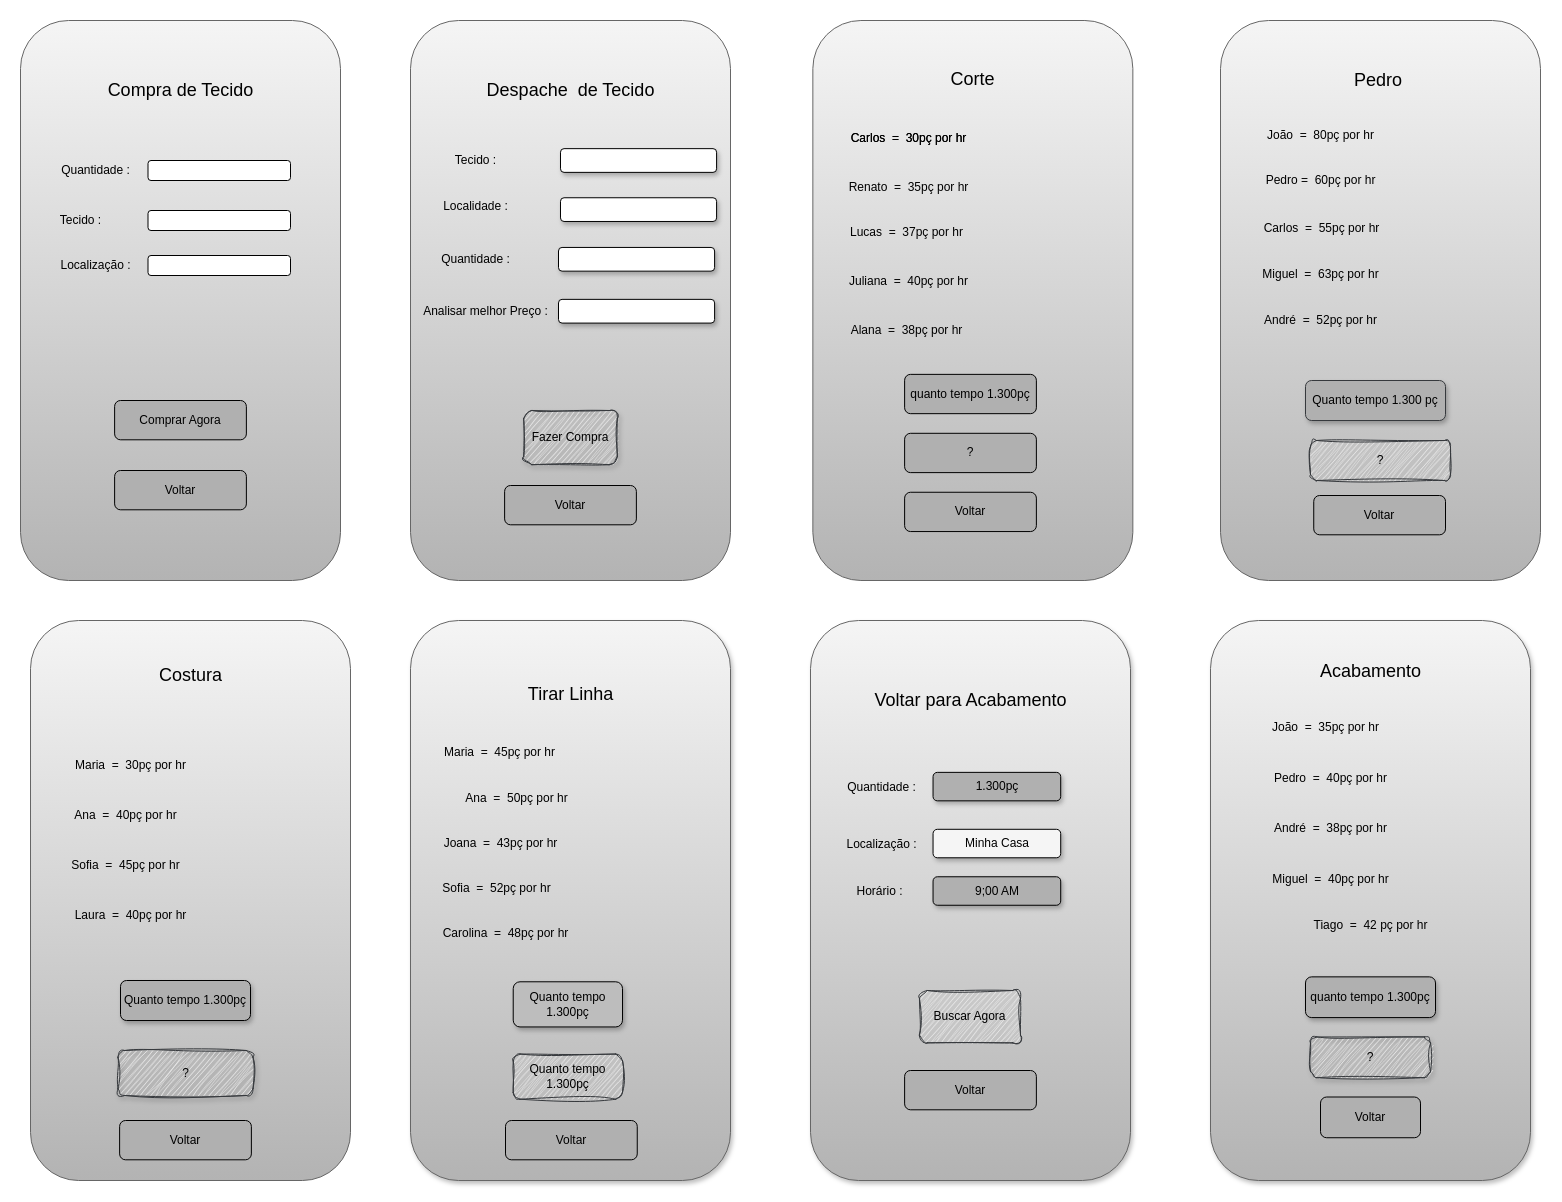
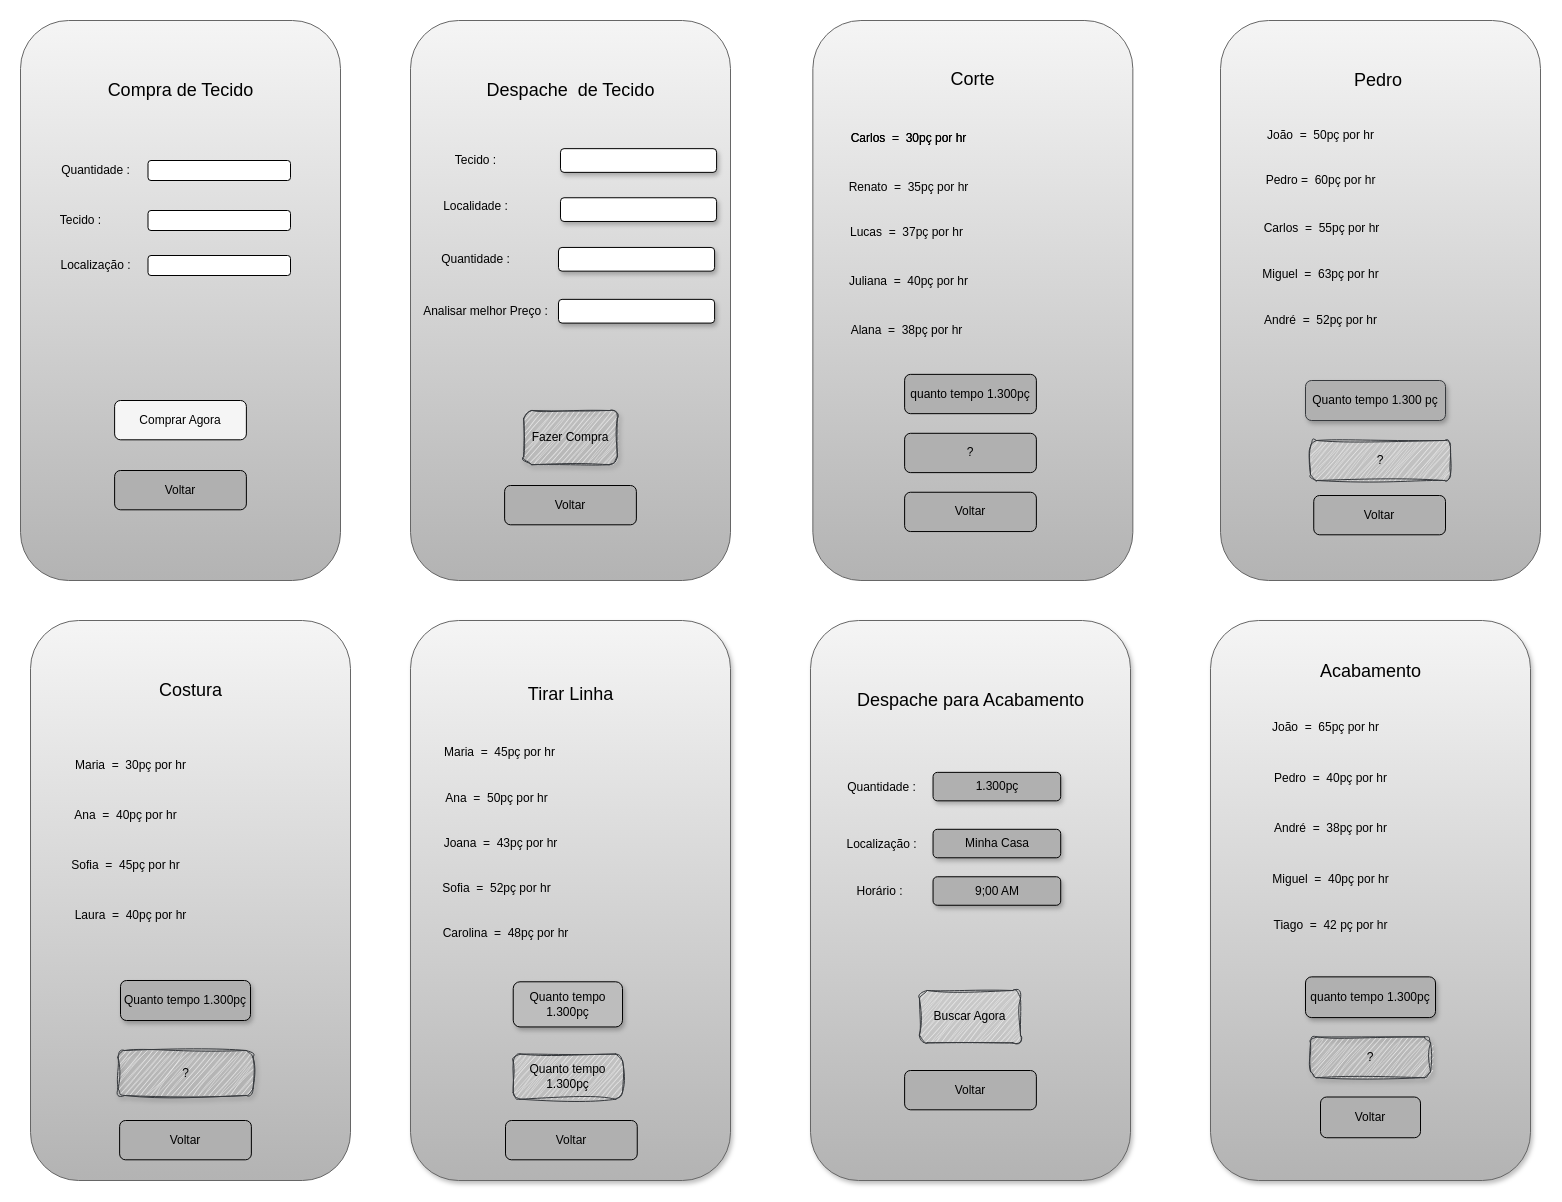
- <mxCell id="52" value="João&amp;nbsp; =&amp;nbsp; 80pç por hr" style="text;html=1;align=center;verticalAlign=middle;resizable=0;points=[];autosize=1;strokeColor=none;fillColor=none;" vertex="1" parent="47"><mxGeometry x="35" y="100" width="130" height="30" as="geometry" /></mxCell>
+ <mxCell id="52" value="João&amp;nbsp; =&amp;nbsp; 50pç por hr" style="text;html=1;align=center;verticalAlign=middle;resizable=0;points=[];autosize=1;strokeColor=none;fillColor=none;" vertex="1" parent="47"><mxGeometry x="35" y="100" width="130" height="30" as="geometry" /></mxCell>
- <mxCell id="92" value="Comprar Agora" style="rounded=1;whiteSpace=wrap;html=1;fillColor=#B0B0B0;container=0;" vertex="1" parent="82"><mxGeometry x="94.118" y="380.004" width="131.765" height="39.298" as="geometry" /></mxCell>
+ <mxCell id="92" value="Comprar Agora" style="rounded=1;whiteSpace=wrap;html=1;fillColor=#f5f5f5;container=0;" vertex="1" parent="82"><mxGeometry x="94.118" y="380.004" width="131.765" height="39.298" as="geometry" /></mxCell>
- <mxCell id="38" value="&lt;font style=&quot;font-size: 18px;&quot;&gt;Costura&lt;/font&gt;" style="text;html=1;align=center;verticalAlign=middle;resizable=0;points=[];autosize=1;strokeColor=none;fillColor=none;" vertex="1" parent="36"><mxGeometry x="115" y="35" width="90" height="40" as="geometry" /></mxCell>
+ <mxCell id="38" value="&lt;font style=&quot;font-size: 18px;&quot;&gt;Costura&lt;/font&gt;" style="text;html=1;align=center;verticalAlign=middle;resizable=0;points=[];autosize=1;strokeColor=none;fillColor=none;" vertex="1" parent="36"><mxGeometry x="115" y="50" width="90" height="40" as="geometry" /></mxCell>
- <mxCell id="4" value="&lt;font style=&quot;font-size: 18px;&quot;&gt;Voltar para Acabamento&lt;/font&gt;" style="text;html=1;align=center;verticalAlign=middle;resizable=0;points=[];autosize=1;strokeColor=none;fillColor=none;" vertex="1" parent="2"><mxGeometry x="34.997" y="59.999" width="250" height="40" as="geometry" /></mxCell>
+ <mxCell id="4" value="&lt;font style=&quot;font-size: 18px;&quot;&gt;Despache para Acabamento&lt;/font&gt;" style="text;html=1;align=center;verticalAlign=middle;resizable=0;points=[];autosize=1;strokeColor=none;fillColor=none;" vertex="1" parent="2"><mxGeometry x="34.997" y="59.999" width="250" height="40" as="geometry" /></mxCell>
- <mxCell id="16" value="João&amp;nbsp; =&amp;nbsp; 35pç por hr" style="text;html=1;align=center;verticalAlign=middle;resizable=0;points=[];autosize=1;strokeColor=none;fillColor=none;" vertex="1" parent="13"><mxGeometry x="50" y="91.636" width="130" height="30" as="geometry" /></mxCell>
+ <mxCell id="16" value="João&amp;nbsp; =&amp;nbsp; 65pç por hr" style="text;html=1;align=center;verticalAlign=middle;resizable=0;points=[];autosize=1;strokeColor=none;fillColor=none;" vertex="1" parent="13"><mxGeometry x="50" y="91.636" width="130" height="30" as="geometry" /></mxCell>
- <mxCell id="28" value="Ana&amp;nbsp; =&amp;nbsp; 50pç por hr" style="text;html=1;align=center;verticalAlign=middle;resizable=0;points=[];autosize=1;strokeColor=none;fillColor=none;" vertex="1" parent="26"><mxGeometry x="20.78" y="108.387" width="130" height="30" as="geometry" /></mxCell>
+ <mxCell id="28" value="Ana&amp;nbsp; =&amp;nbsp; 50pç por hr" style="text;html=1;align=center;verticalAlign=middle;resizable=0;points=[];autosize=1;strokeColor=none;fillColor=none;" vertex="1" parent="26"><mxGeometry x="0.78" y="108.387" width="130" height="30" as="geometry" /></mxCell>
- <mxCell id="8" value="Minha Casa" style="rounded=1;whiteSpace=wrap;html=1;fillColor=#f5f5f5;shadow=1;" vertex="1" parent="2"><mxGeometry x="122.553" y="208.814" width="127.66" height="28.475" as="geometry" /></mxCell>
+ <mxCell id="8" value="Minha Casa" style="rounded=1;whiteSpace=wrap;html=1;fillColor=#B0B0B0;shadow=1;" vertex="1" parent="2"><mxGeometry x="122.553" y="208.814" width="127.66" height="28.475" as="geometry" /></mxCell>
- <mxCell id="20" value="Tiago&amp;nbsp; =&amp;nbsp; 42 pç por hr" style="text;html=1;align=center;verticalAlign=middle;resizable=0;points=[];autosize=1;strokeColor=none;fillColor=none;" vertex="1" parent="13"><mxGeometry x="90" y="290.182" width="140" height="30" as="geometry" /></mxCell>
+ <mxCell id="20" value="Tiago&amp;nbsp; =&amp;nbsp; 42 pç por hr" style="text;html=1;align=center;verticalAlign=middle;resizable=0;points=[];autosize=1;strokeColor=none;fillColor=none;" vertex="1" parent="13"><mxGeometry x="50" y="290.182" width="140" height="30" as="geometry" /></mxCell>
